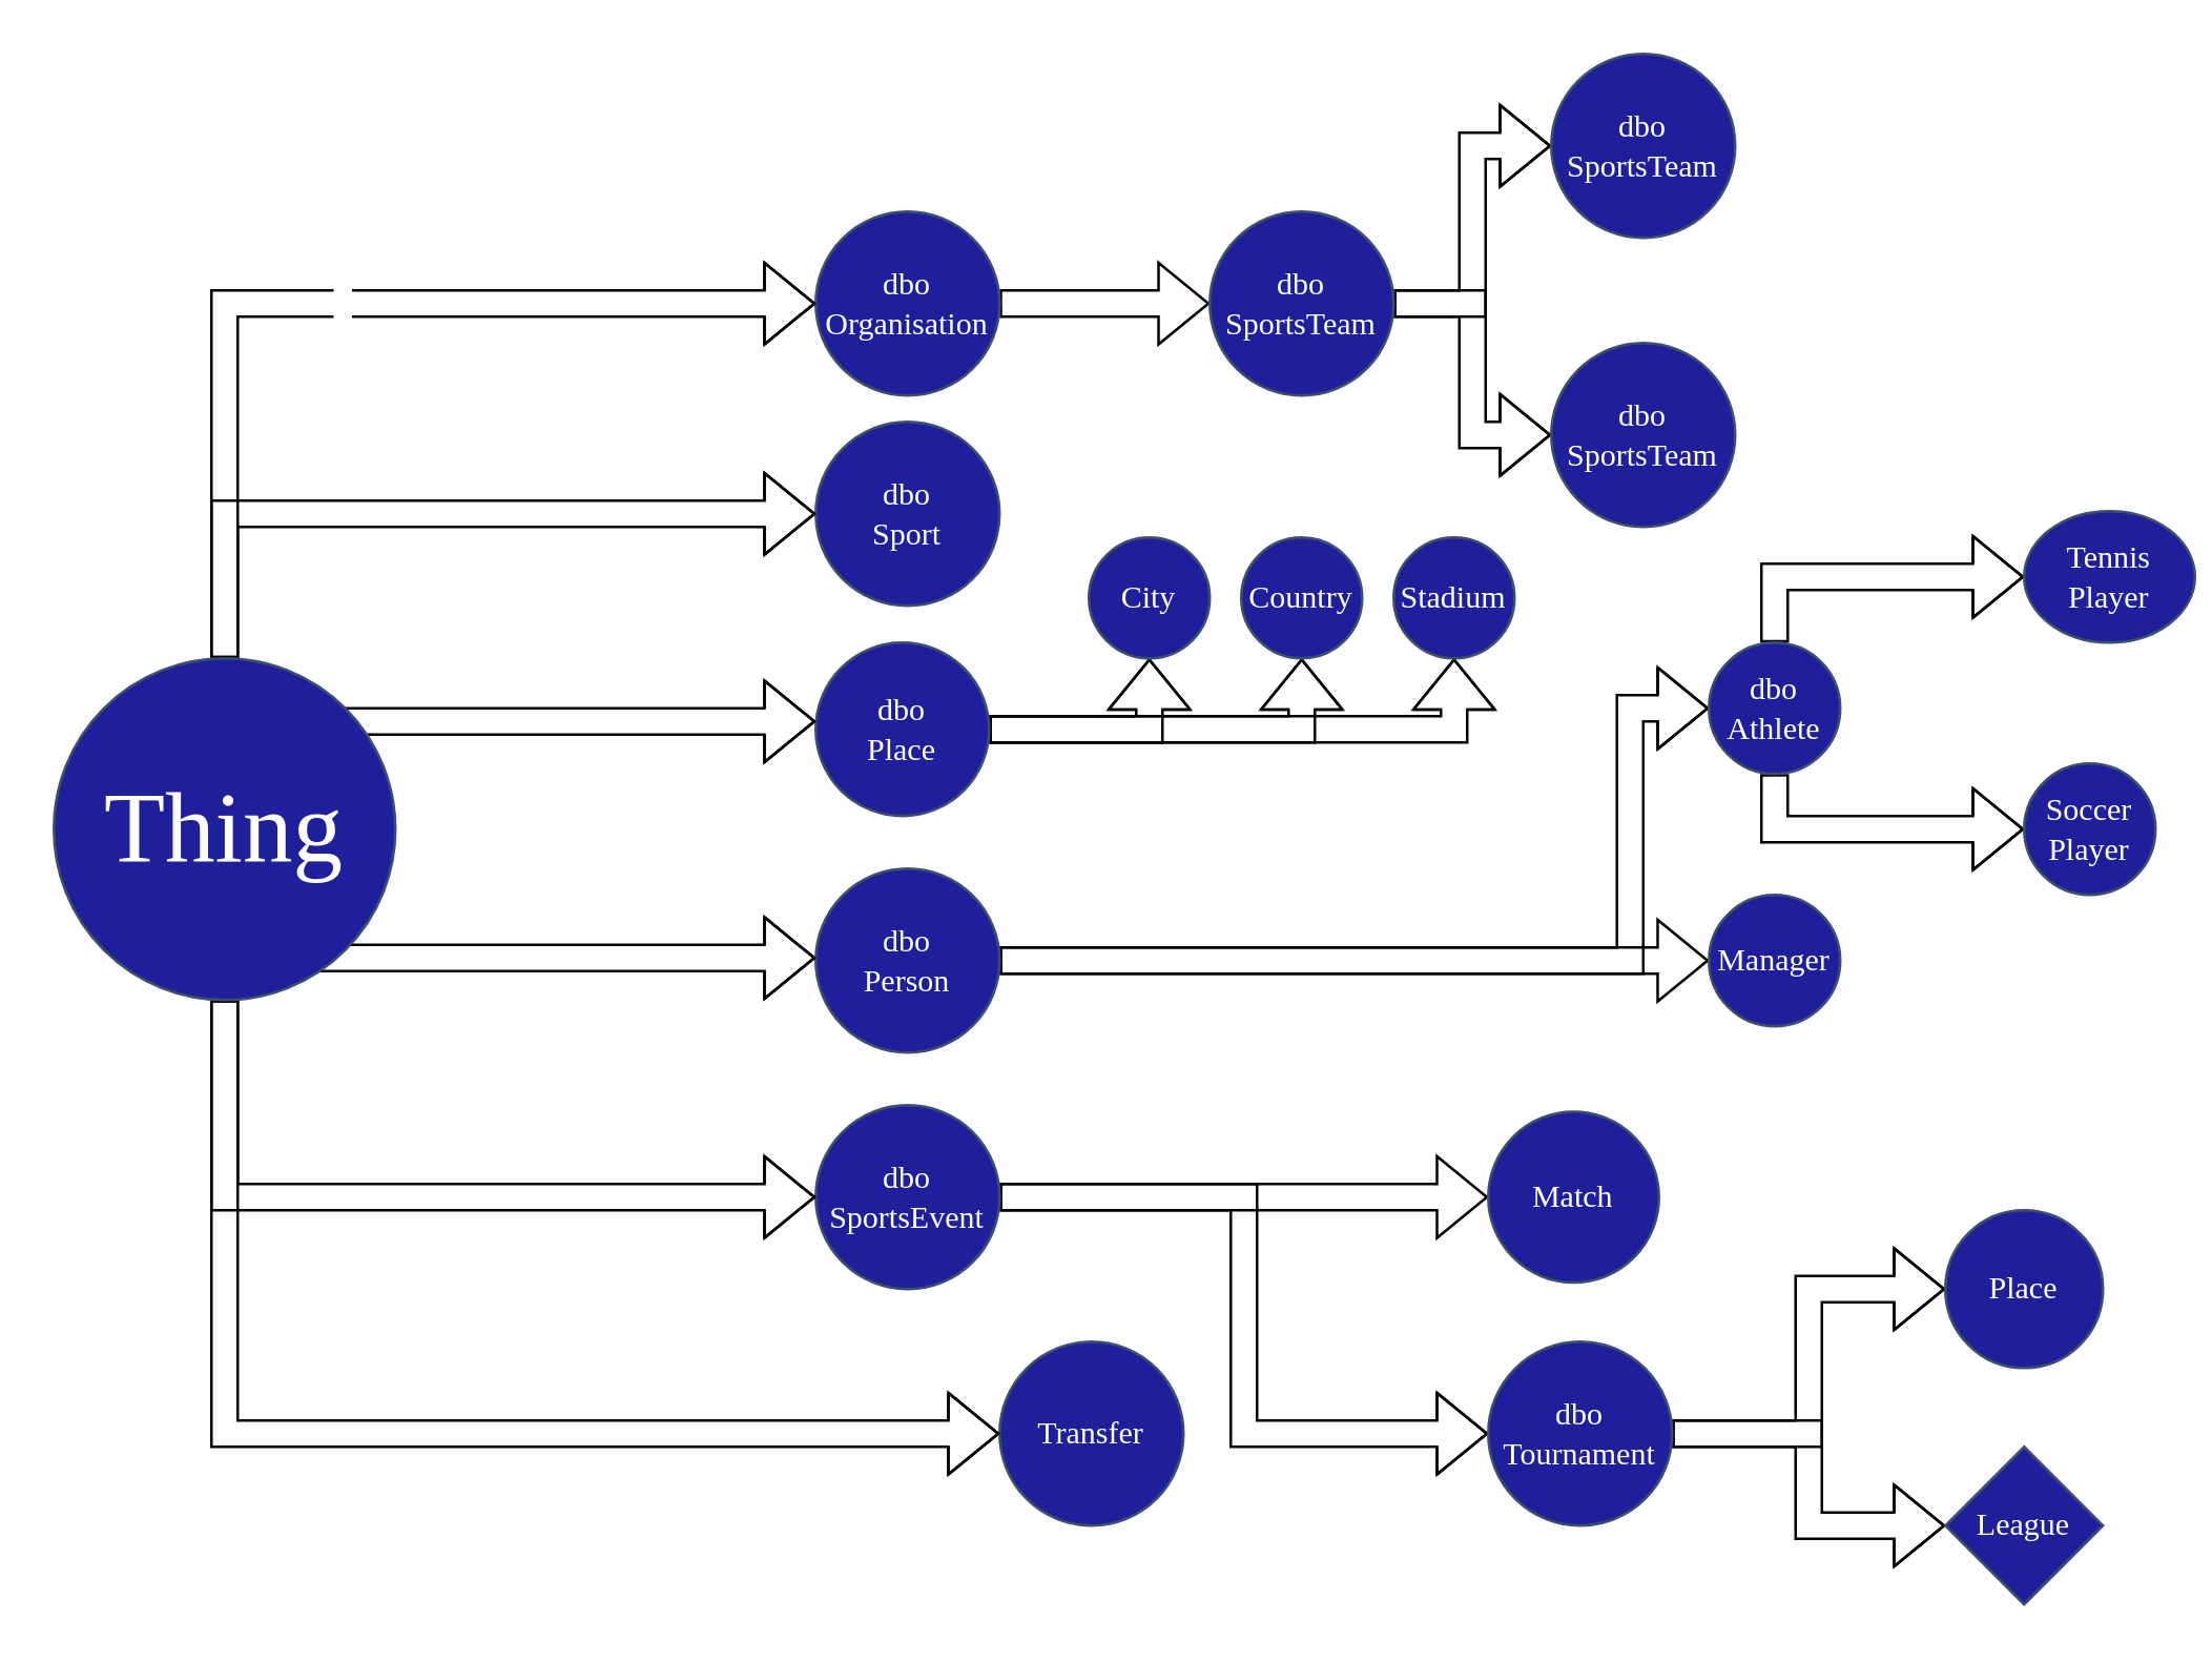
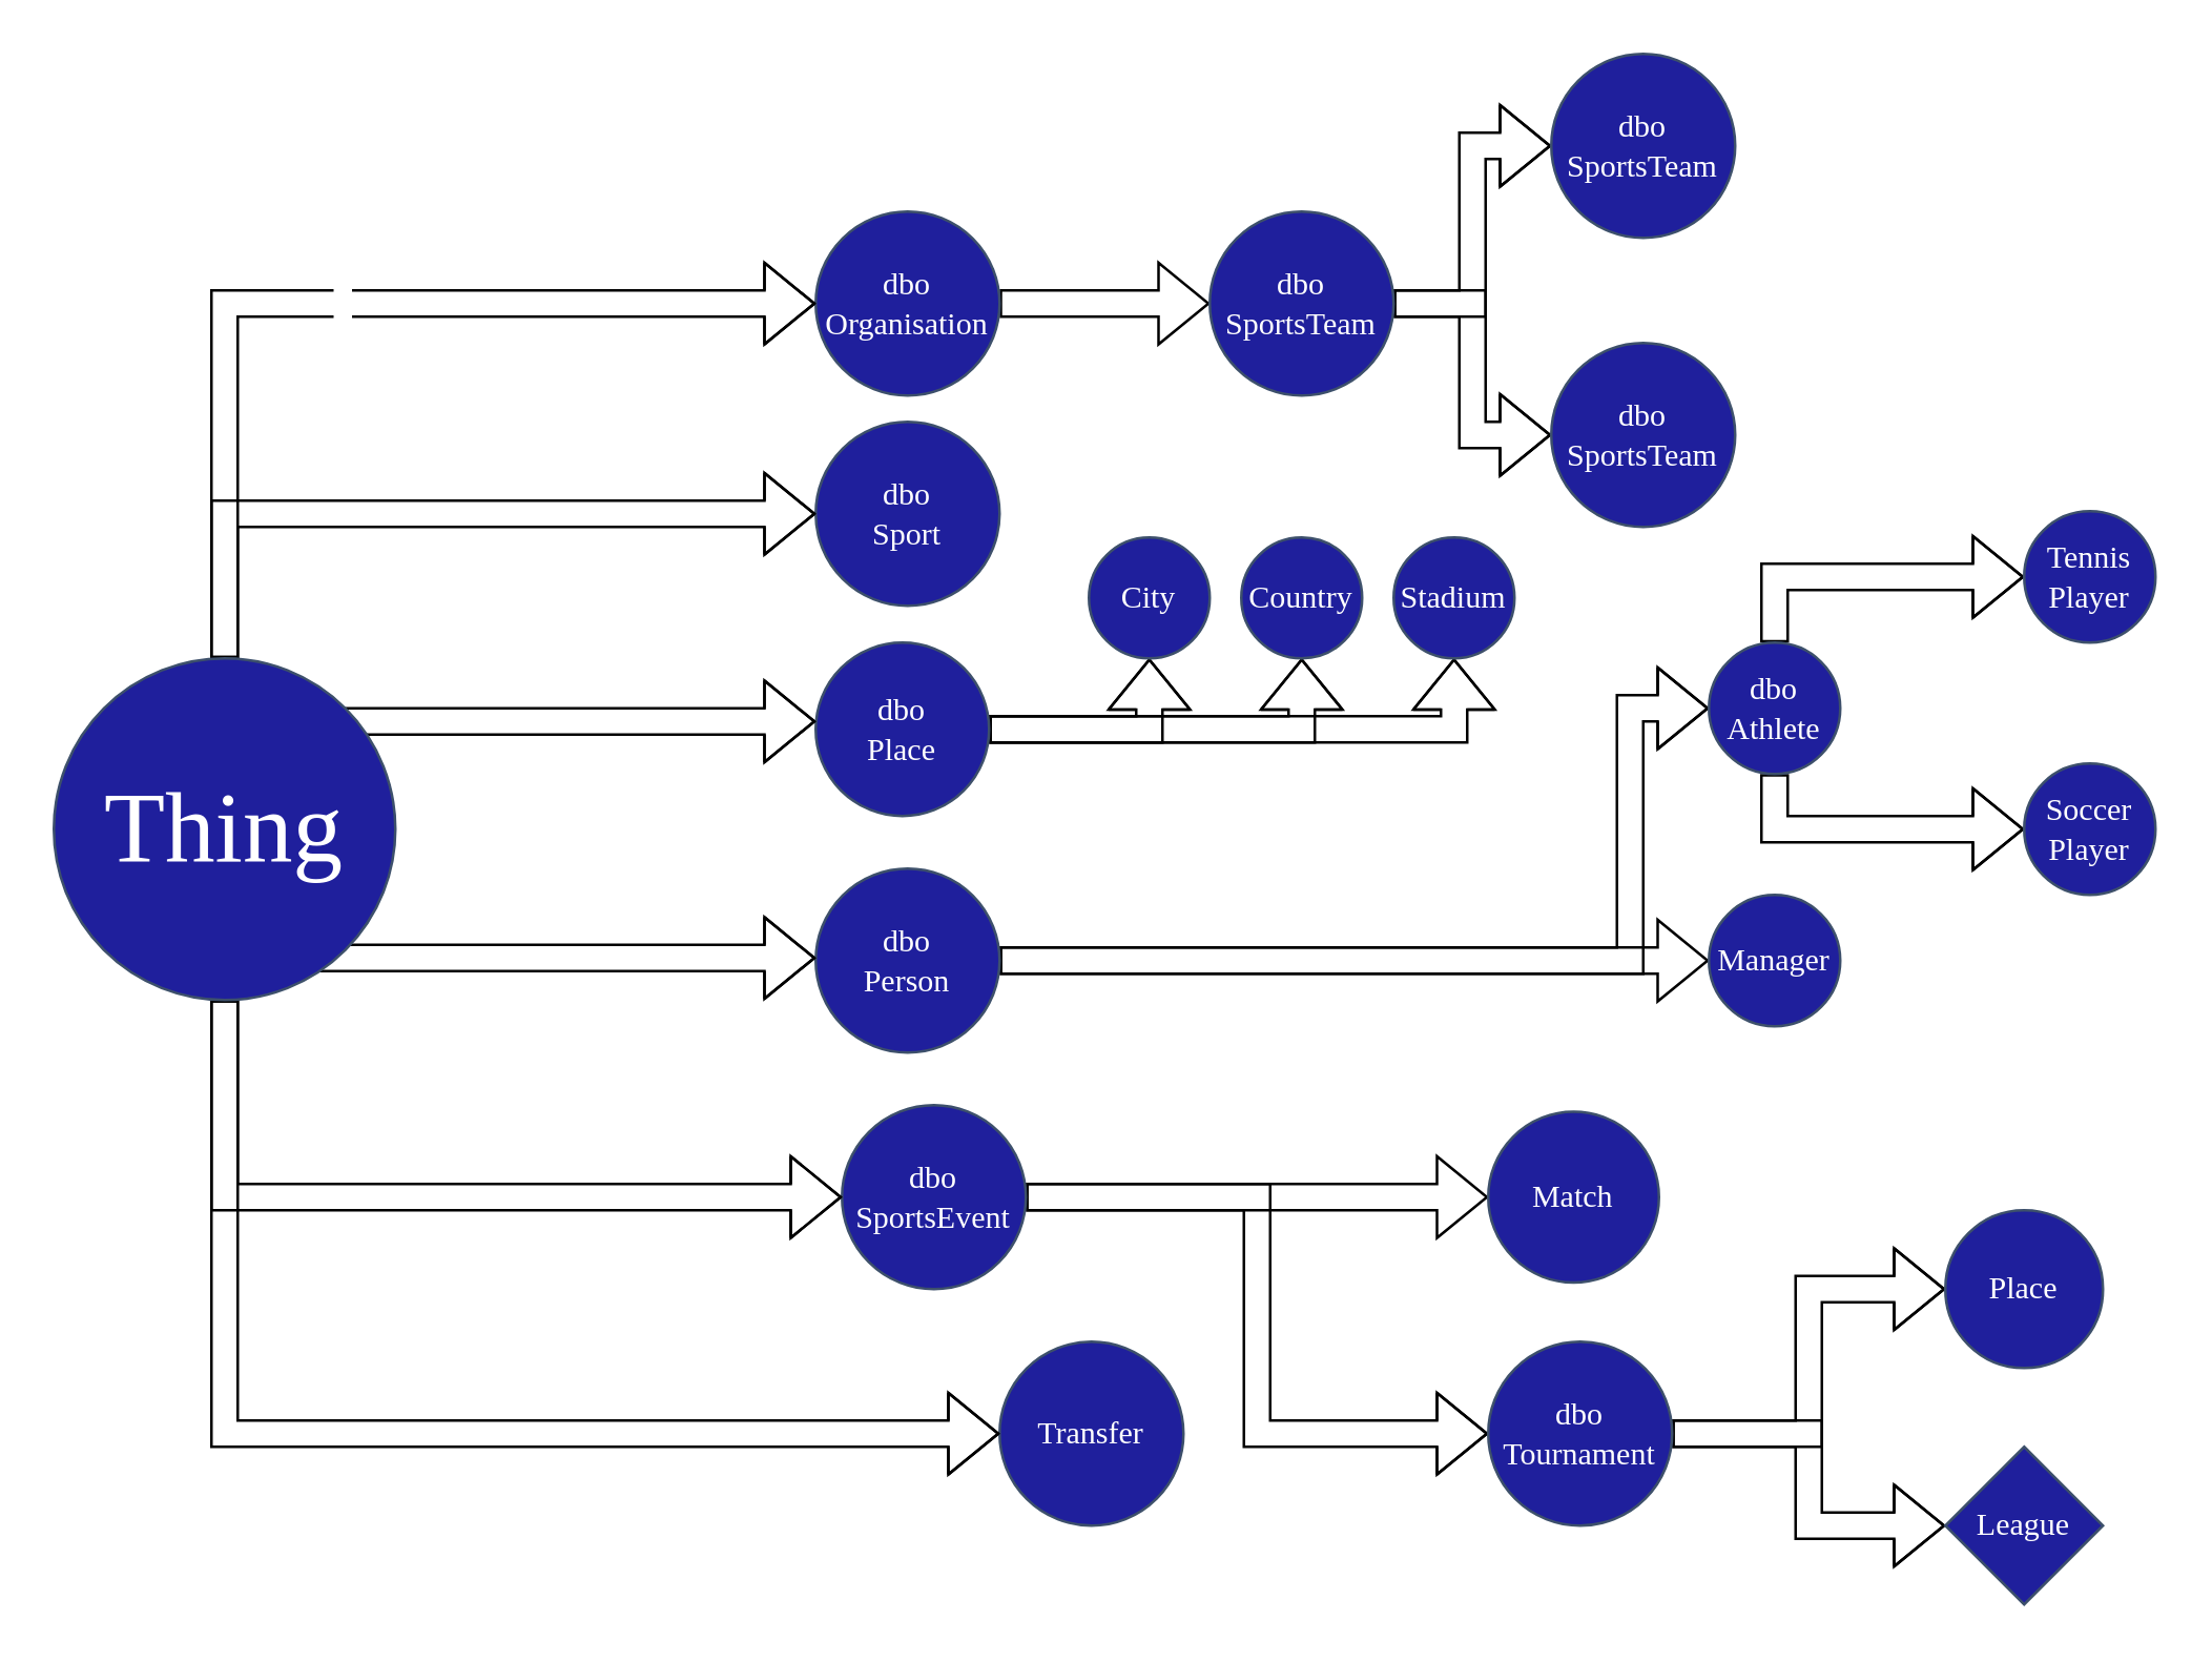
- <mxCell id="21" value="Tennis&lt;br&gt;Player" parent="1" style="ellipse;whiteSpace=wrap;html=1;aspect=fixed;fillColor=#1F1F9C;strokeColor=#3D506B;fontFamily=Comic Sans MS;fontColor=#FFFFFF;" vertex="1"><mxGeometry x="770" y="194" as="geometry" width="65" height="50" /></mxCell>
+ <mxCell id="21" value="Tennis&lt;br&gt;Player" parent="1" style="ellipse;whiteSpace=wrap;html=1;aspect=fixed;fillColor=#1F1F9C;strokeColor=#3D506B;fontFamily=Comic Sans MS;fontColor=#FFFFFF;" vertex="1"><mxGeometry as="geometry" x="770" y="194" width="50" height="50" /></mxCell>
- <mxCell id="25" value="dbo&lt;br&gt;SportsEvent" parent="1" style="ellipse;whiteSpace=wrap;html=1;aspect=fixed;fillColor=#1F1F9C;strokeColor=#3D506B;fontFamily=Comic Sans MS;fontColor=#FFFFFF;" vertex="1"><mxGeometry as="geometry" x="310" y="420" width="70" height="70" /></mxCell>
+ <mxCell id="25" value="dbo&lt;br&gt;SportsEvent" parent="1" style="ellipse;whiteSpace=wrap;html=1;aspect=fixed;fillColor=#1F1F9C;strokeColor=#3D506B;fontFamily=Comic Sans MS;fontColor=#FFFFFF;" vertex="1"><mxGeometry x="320" y="420" as="geometry" width="70" height="70" /></mxCell>
